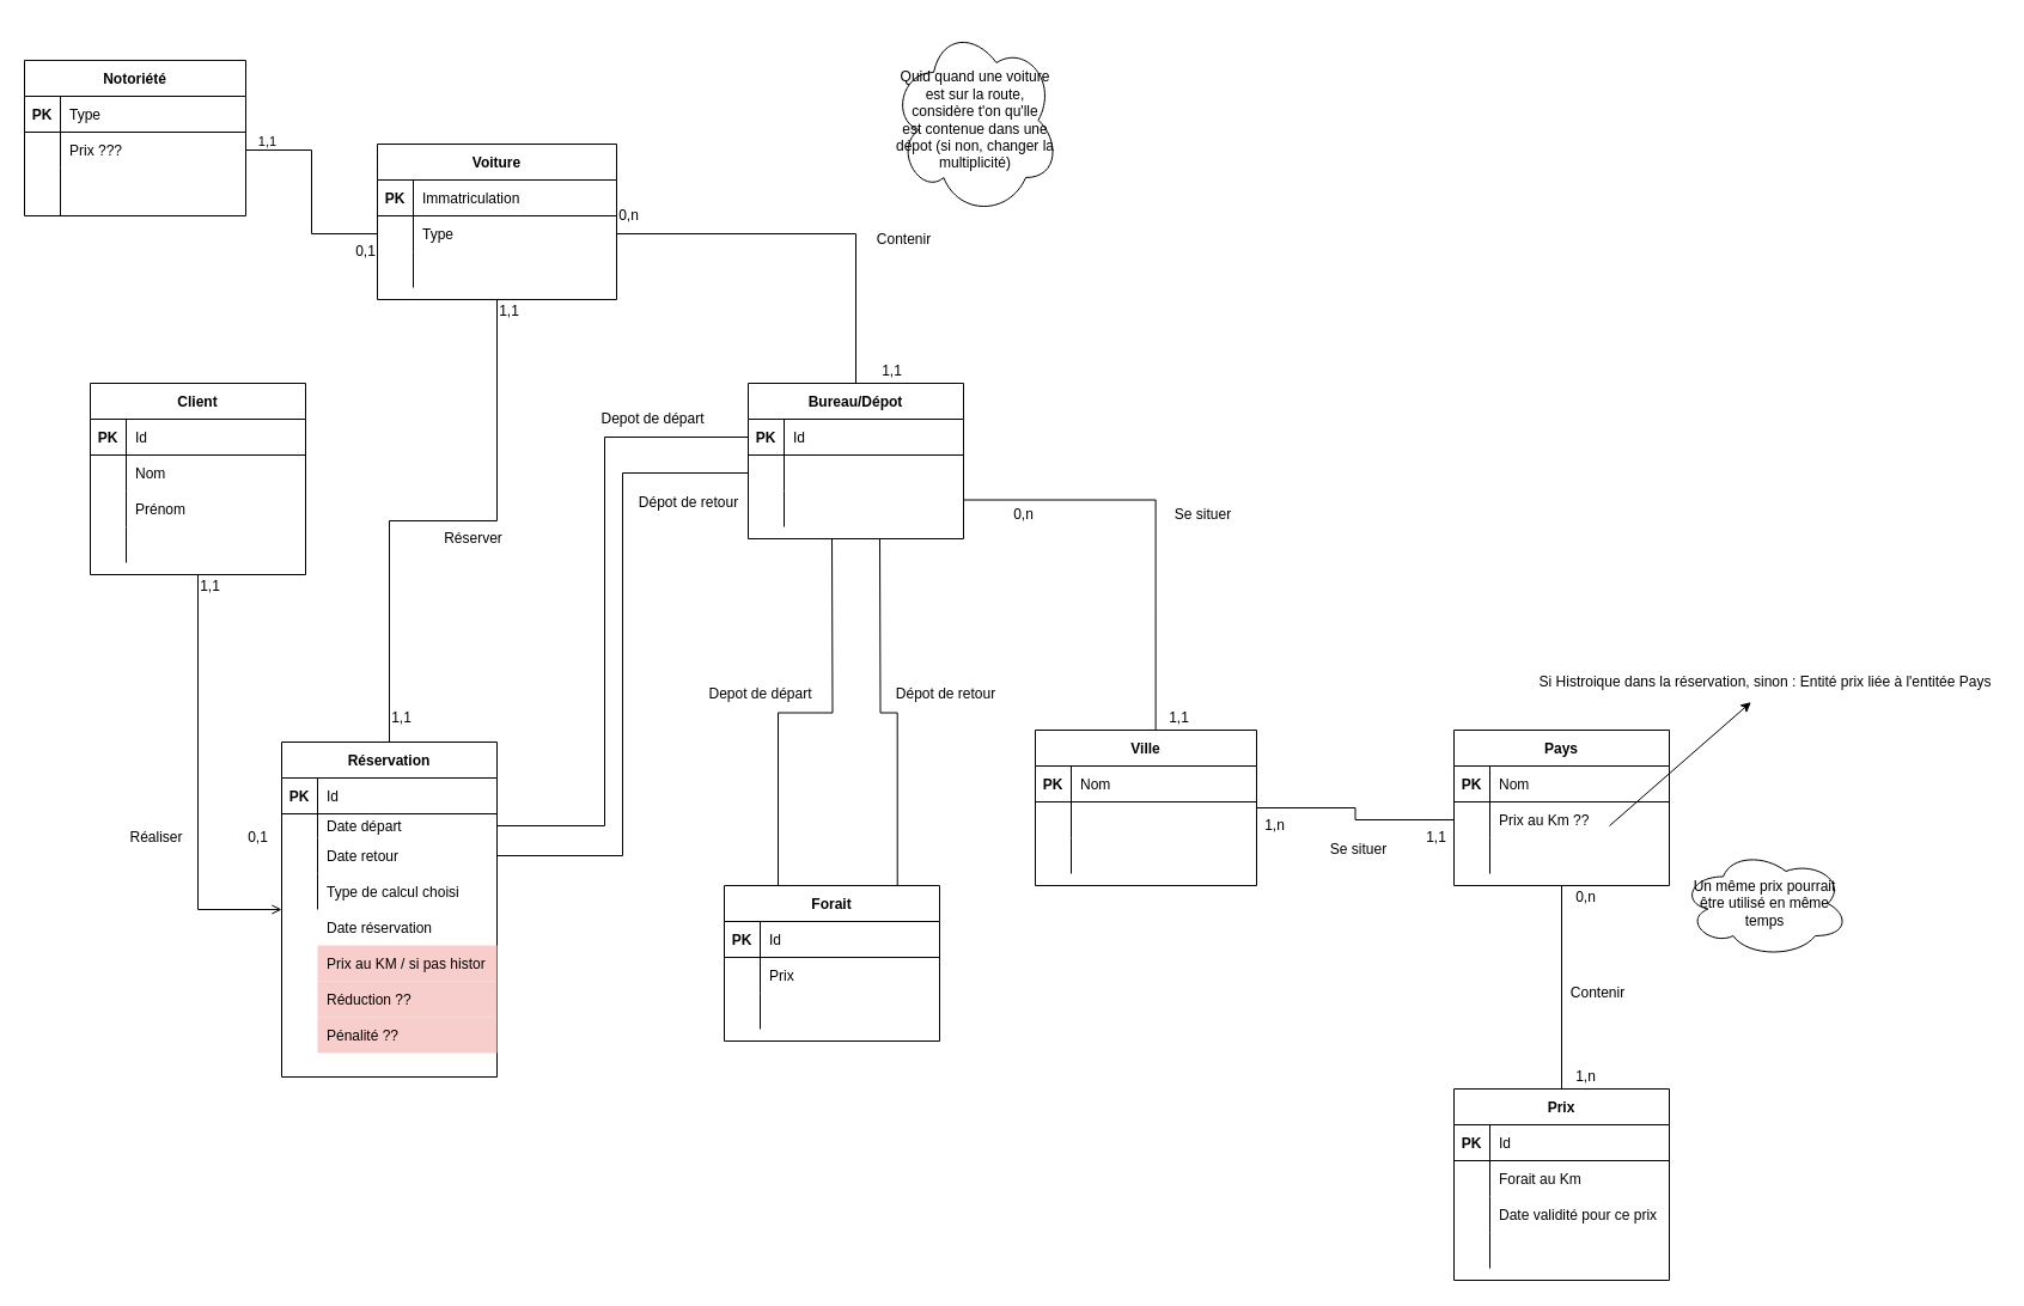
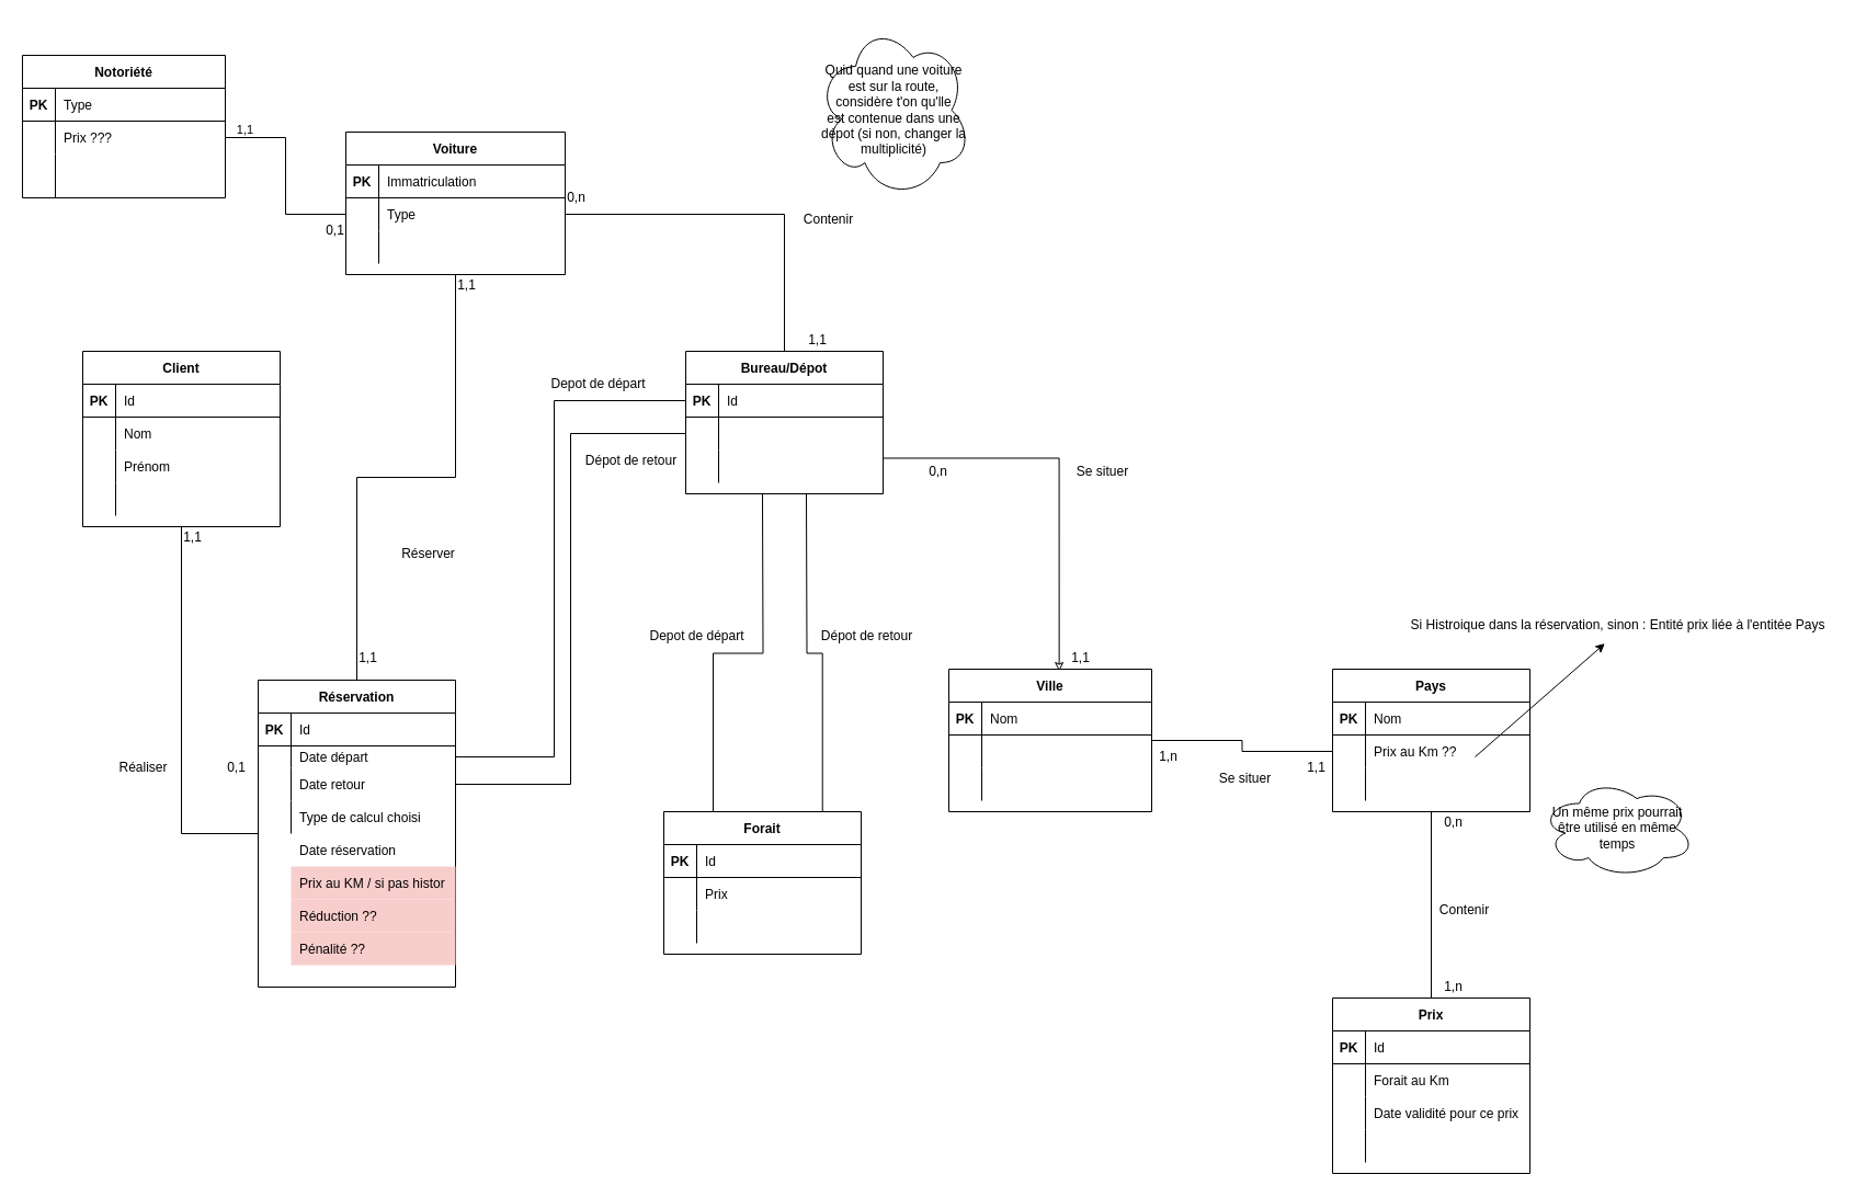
- <mxCell id="76" value="Réserver" style="text;html=1;align=center;verticalAlign=middle;resizable=0;points=[];autosize=1;" parent="1" vertex="1"><mxGeometry x="365" y="440" width="60" height="20" as="geometry" /></mxCell>
+ <mxCell id="76" value="Réserver" style="text;html=1;align=center;verticalAlign=middle;resizable=0;points=[];autosize=1;" parent="1" vertex="1"><mxGeometry x="360" y="495" width="60" height="20" as="geometry" /></mxCell>
- <mxCell id="12" style="edgeStyle=orthogonalEdgeStyle;rounded=0;orthogonalLoop=1;jettySize=auto;html=1;exitX=1;exitY=0.75;exitDx=0;exitDy=0;entryX=0.544;entryY=0.015;entryDx=0;entryDy=0;entryPerimeter=0;endArrow=none;endFill=0;" parent="1" source="13" target="35" edge="1"><mxGeometry relative="1" as="geometry" /></mxCell>
+ <mxCell id="12" style="edgeStyle=orthogonalEdgeStyle;rounded=0;orthogonalLoop=1;jettySize=auto;html=1;exitX=1;exitY=0.75;exitDx=0;exitDy=0;entryX=0.544;entryY=0.015;entryDx=0;entryDy=0;entryPerimeter=0;endArrow=classic;endFill=0;" parent="1" source="13" target="35" edge="1"><mxGeometry relative="1" as="geometry" /></mxCell>
- <mxCell id="59" style="edgeStyle=orthogonalEdgeStyle;rounded=0;orthogonalLoop=1;jettySize=auto;html=1;endArrow=open;endFill=0;entryX=0;entryY=0.5;entryDx=0;entryDy=0;" parent="1" source="60" target="46" edge="1"><mxGeometry relative="1" as="geometry"><mxPoint x="175" y="650" as="targetPoint" /></mxGeometry></mxCell>
+ <mxCell id="59" style="edgeStyle=orthogonalEdgeStyle;rounded=0;orthogonalLoop=1;jettySize=auto;html=1;endArrow=none;endFill=0;entryX=0;entryY=0.5;entryDx=0;entryDy=0;" parent="1" source="60" target="46" edge="1"><mxGeometry relative="1" as="geometry"><mxPoint x="175" y="650" as="targetPoint" /></mxGeometry></mxCell>
